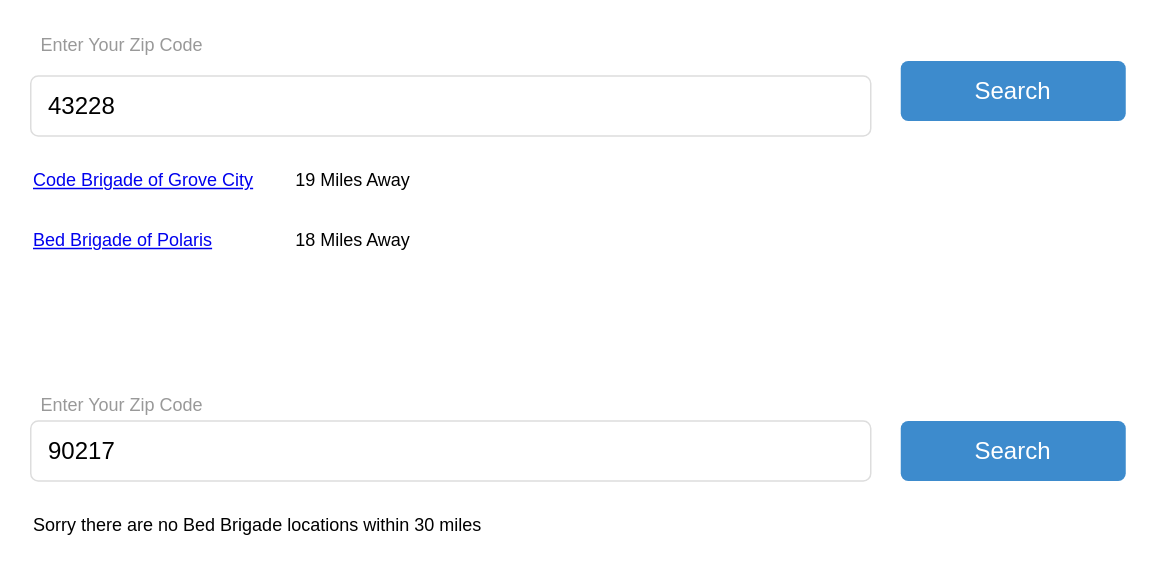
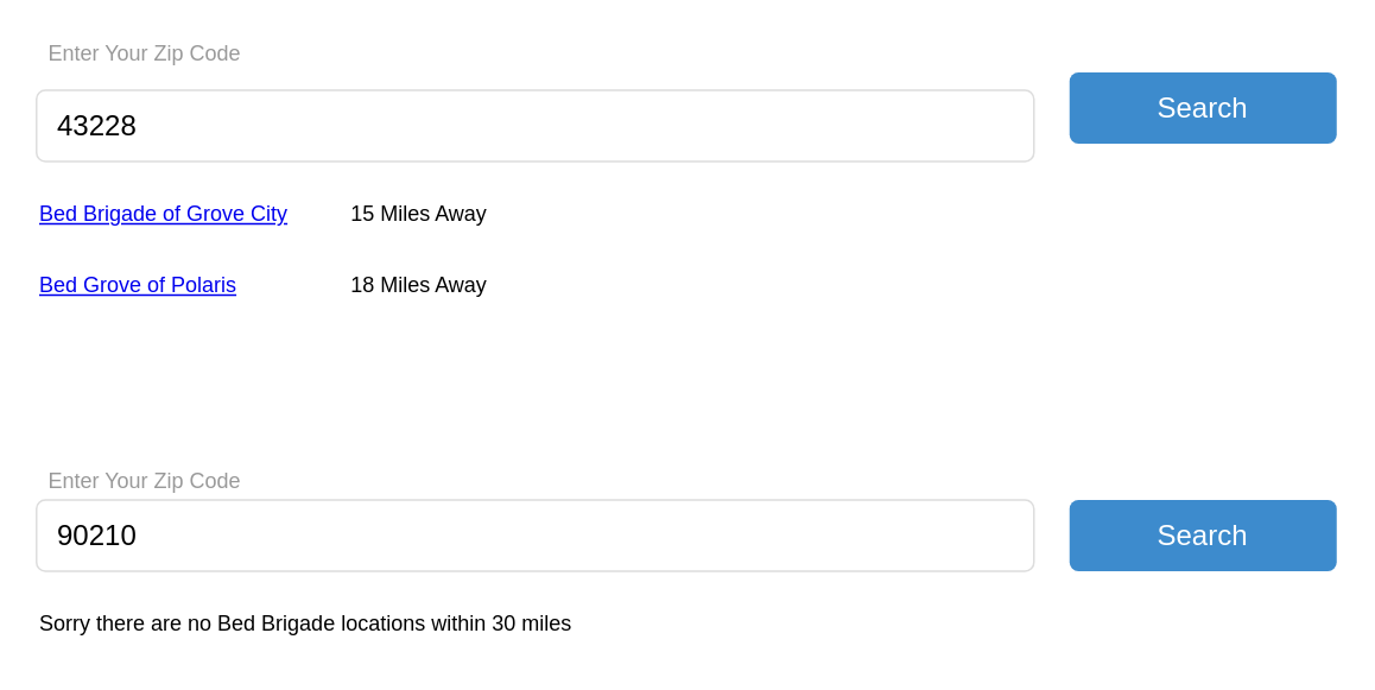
- <mxCell id="5" value="Code Brigade of Grove City" style="text;html=1;strokeColor=none;fillColor=none;whiteSpace=wrap;align=left;verticalAlign=middle;fontColor=#0000EE;fontStyle=4;" vertex="1" parent="1"><mxGeometry x="20" y="100" width="200" height="40" as="geometry" /></mxCell>
+ <mxCell id="5" value="Bed Brigade of Grove City" style="text;html=1;strokeColor=none;fillColor=none;whiteSpace=wrap;align=left;verticalAlign=middle;fontColor=#0000EE;fontStyle=4;" vertex="1" parent="1"><mxGeometry x="20" y="100" width="200" height="40" as="geometry" /></mxCell>
- <mxCell id="7" value="19 Miles Away" style="text;strokeColor=none;align=center;fillColor=none;html=1;verticalAlign=middle;whiteSpace=wrap;rounded=0;" vertex="1" parent="1"><mxGeometry x="180" y="105" width="110" height="30" as="geometry" /></mxCell>
+ <mxCell id="7" value="15 Miles Away" style="text;strokeColor=none;align=center;fillColor=none;html=1;verticalAlign=middle;whiteSpace=wrap;rounded=0;" vertex="1" parent="1"><mxGeometry x="180" y="105" width="110" height="30" as="geometry" /></mxCell>
- <mxCell id="6" value="Bed Brigade of Polaris" style="text;html=1;strokeColor=none;fillColor=none;whiteSpace=wrap;align=left;verticalAlign=middle;fontColor=#0000EE;fontStyle=4;" vertex="1" parent="1"><mxGeometry x="20" y="140" width="200" height="40" as="geometry" /></mxCell>
+ <mxCell id="6" value="Bed Grove of Polaris" style="text;html=1;strokeColor=none;fillColor=none;whiteSpace=wrap;align=left;verticalAlign=middle;fontColor=#0000EE;fontStyle=4;" vertex="1" parent="1"><mxGeometry x="20" y="140" width="200" height="40" as="geometry" /></mxCell>
- <mxCell id="10" value="90217" style="html=1;shadow=0;dashed=0;shape=mxgraph.bootstrap.rrect;rSize=5;strokeColor=#dddddd;;align=left;spacingLeft=10;fontSize=16;whiteSpace=wrap;rounded=0;" vertex="1" parent="1"><mxGeometry x="20" y="280" width="560" height="40" as="geometry" /></mxCell>
+ <mxCell id="10" value="90210" style="html=1;shadow=0;dashed=0;shape=mxgraph.bootstrap.rrect;rSize=5;strokeColor=#dddddd;;align=left;spacingLeft=10;fontSize=16;whiteSpace=wrap;rounded=0;" vertex="1" parent="1"><mxGeometry x="20" y="280" width="560" height="40" as="geometry" /></mxCell>
